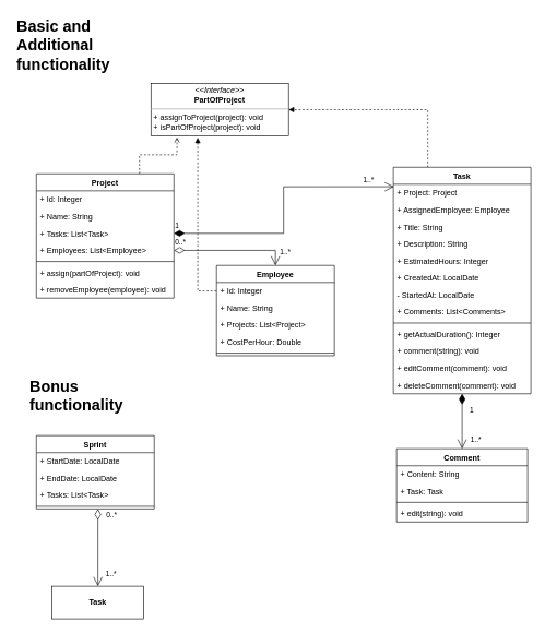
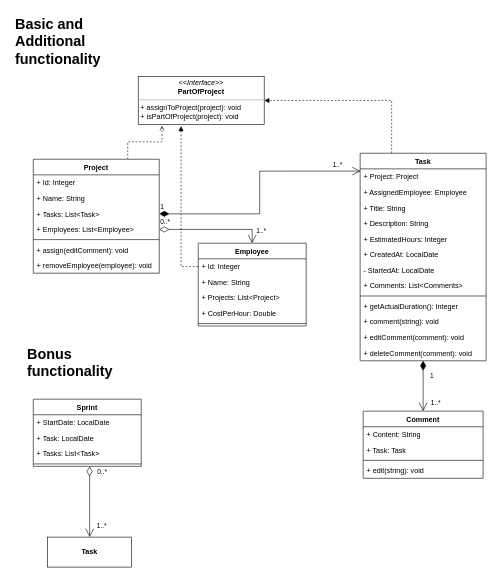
- <mxCell id="17" value="+ assign(partOfProject): void" style="text;strokeColor=none;fillColor=none;align=left;verticalAlign=top;spacingLeft=4;spacingRight=4;overflow=hidden;rotatable=0;points=[[0,0.5],[1,0.5]];portConstraint=eastwest;" parent="11" vertex="1"><mxGeometry y="138" width="210" height="26" as="geometry" /></mxCell>
+ <mxCell id="17" value="+ assign(editComment): void" style="text;strokeColor=none;fillColor=none;align=left;verticalAlign=top;spacingLeft=4;spacingRight=4;overflow=hidden;rotatable=0;points=[[0,0.5],[1,0.5]];portConstraint=eastwest;" parent="11" vertex="1"><mxGeometry y="138" width="210" height="26" as="geometry" /></mxCell>
- <mxCell id="5" value="+ EndDate: LocalDate" style="text;strokeColor=none;fillColor=none;align=left;verticalAlign=top;spacingLeft=4;spacingRight=4;overflow=hidden;rotatable=0;points=[[0,0.5],[1,0.5]];portConstraint=eastwest;" parent="3" vertex="1"><mxGeometry y="52" width="180" height="26" as="geometry" /></mxCell>
+ <mxCell id="5" value="+ Task: LocalDate" style="text;strokeColor=none;fillColor=none;align=left;verticalAlign=top;spacingLeft=4;spacingRight=4;overflow=hidden;rotatable=0;points=[[0,0.5],[1,0.5]];portConstraint=eastwest;" parent="3" vertex="1"><mxGeometry y="52" width="180" height="26" as="geometry" /></mxCell>
